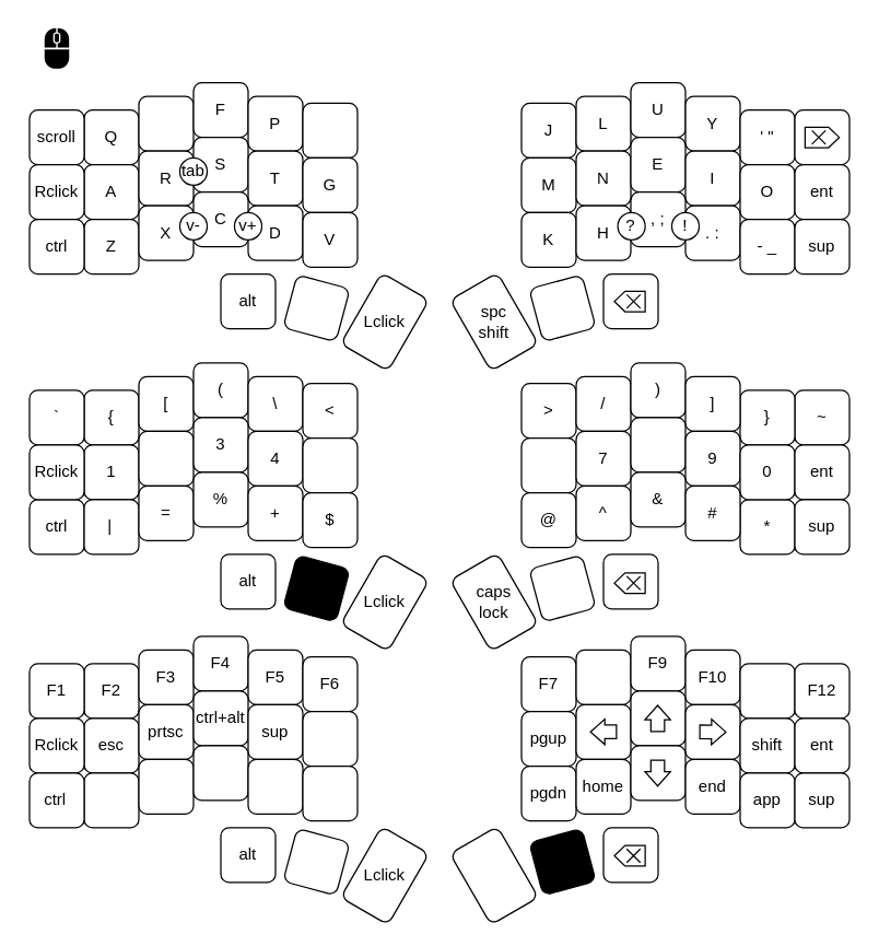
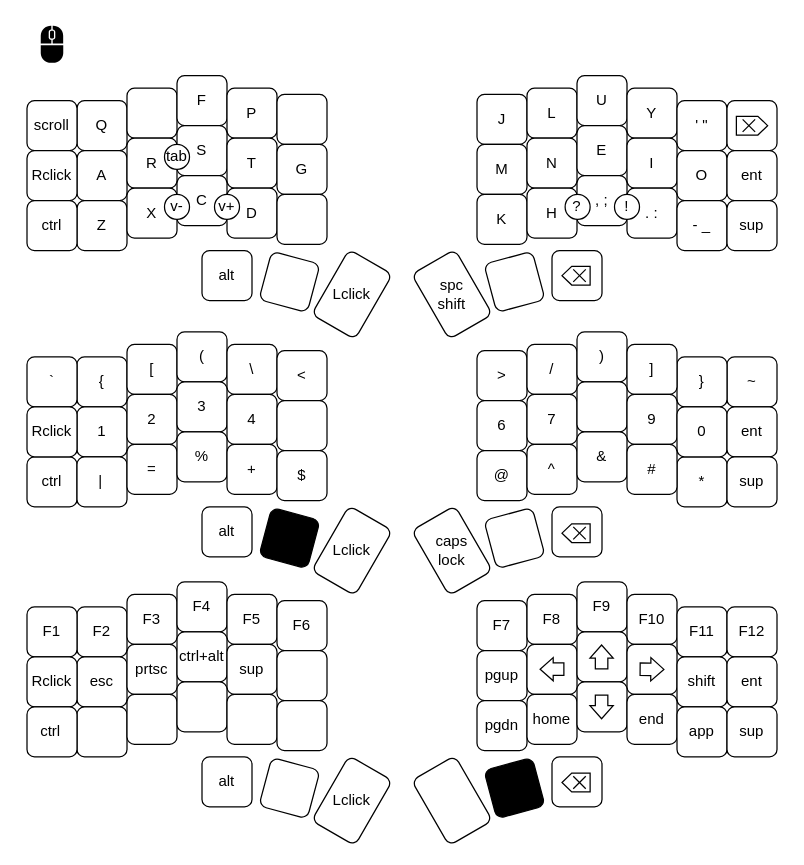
- <mxCell id="38" value="V" style="text;html=1;strokeColor=none;fillColor=none;align=center;verticalAlign=middle;whiteSpace=wrap;rounded=0;" parent="1" vertex="1"><mxGeometry x="221" y="160" width="40" height="30" as="geometry" /></mxCell>
+ <mxCell id="98" value="2" style="text;html=1;strokeColor=none;fillColor=none;align=center;verticalAlign=middle;whiteSpace=wrap;rounded=0;" parent="1" vertex="1"><mxGeometry x="101" y="320" width="40" height="30" as="geometry" /></mxCell>
+ <mxCell id="130" value="6" style="text;html=1;strokeColor=none;fillColor=none;align=center;verticalAlign=middle;whiteSpace=wrap;rounded=0;" parent="1" vertex="1"><mxGeometry x="381" y="325" width="40" height="30" as="geometry" /></mxCell>
+ <mxCell id="184" value="F8" style="text;html=1;strokeColor=none;fillColor=none;align=center;verticalAlign=middle;whiteSpace=wrap;rounded=0;" parent="1" vertex="1"><mxGeometry x="421" y="480" width="40" height="30" as="geometry" /></mxCell>
+ <mxCell id="190" value="F11" style="text;html=1;strokeColor=none;fillColor=none;align=center;verticalAlign=middle;whiteSpace=wrap;rounded=0;" parent="1" vertex="1"><mxGeometry x="541" y="490" width="40" height="30" as="geometry" /></mxCell>
